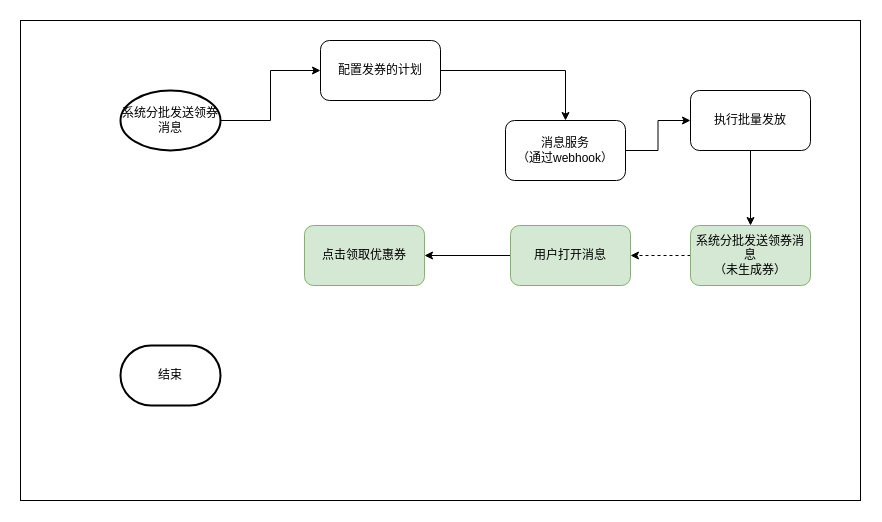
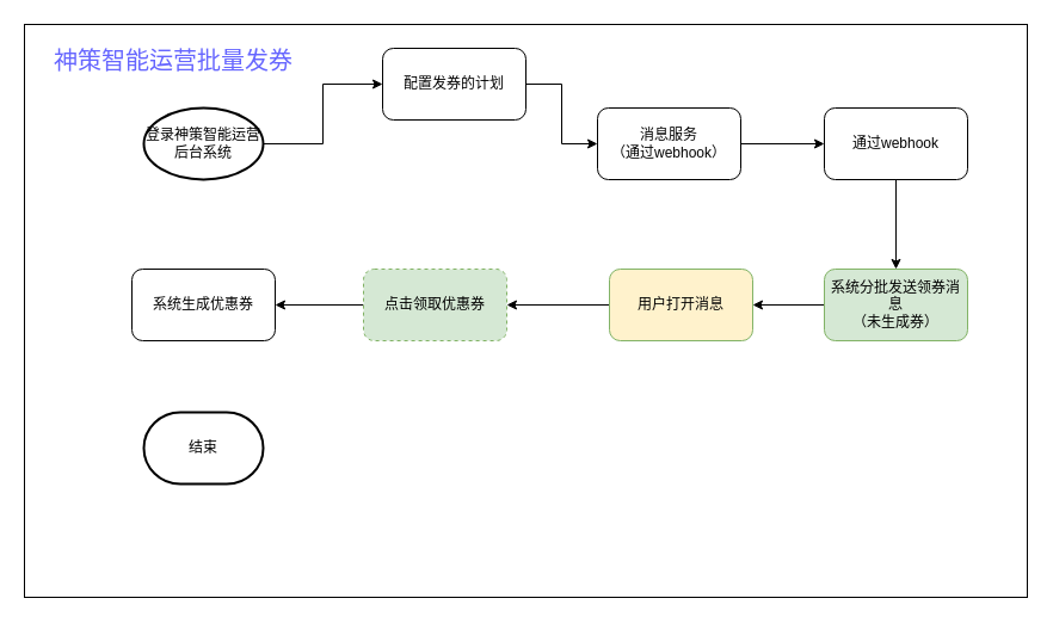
+ <mxCell id="19" value="神策智能运营批量发券" style="text;html=1;align=center;verticalAlign=middle;whiteSpace=wrap;rounded=0;fontSize=20;fontColor=#6666FF;" vertex="1" parent="1"><mxGeometry x="40" y="30" width="210" height="40" as="geometry" /></mxCell>
- <mxCell id="4" value="系统分批发送领券消息" style="strokeWidth=2;html=1;shape=mxgraph.flowchart.start_1;whiteSpace=wrap;" vertex="1" parent="1"><mxGeometry x="120" y="90" width="100" height="60" as="geometry" /></mxCell>
+ <mxCell id="4" value="登录神策智能运营后台系统" style="strokeWidth=2;html=1;shape=mxgraph.flowchart.start_1;whiteSpace=wrap;" vertex="1" parent="1"><mxGeometry x="120" y="90" width="100" height="60" as="geometry" /></mxCell>
- <mxCell id="10" value="执行批量发放" style="rounded=1;whiteSpace=wrap;html=1;" vertex="1" parent="1"><mxGeometry x="690" y="90" width="120" height="60" as="geometry" /></mxCell>
+ <mxCell id="10" value="通过webhook" style="rounded=1;whiteSpace=wrap;html=1;" vertex="1" parent="1"><mxGeometry x="690" y="90" width="120" height="60" as="geometry" /></mxCell>
- <mxCell id="8" value="消息服务&lt;div&gt;（通过webhook）&lt;/div&gt;" style="rounded=1;whiteSpace=wrap;html=1;" vertex="1" parent="1"><mxGeometry x="505" y="120" width="120" height="60" as="geometry" /></mxCell>
+ <mxCell id="8" value="消息服务&lt;div&gt;（通过webhook）&lt;/div&gt;" style="rounded=1;whiteSpace=wrap;html=1;" vertex="1" parent="1"><mxGeometry x="500" y="90" width="120" height="60" as="geometry" /></mxCell>
+ <mxCell id="17" value="系统生成优惠券" style="rounded=1;whiteSpace=wrap;html=1;" vertex="1" parent="1"><mxGeometry x="110" y="225" width="120" height="60" as="geometry" /></mxCell>
+ <mxCell id="15" value="" style="edgeStyle=orthogonalEdgeStyle;rounded=0;orthogonalLoop=1;jettySize=auto;html=1;" edge="1" parent="1" source="16" target="17"><mxGeometry relative="1" as="geometry" /></mxCell>
- <mxCell id="16" value="点击领取优惠券" style="rounded=1;whiteSpace=wrap;html=1;fillColor=#d5e8d4;strokeColor=#82b366;" vertex="1" parent="1"><mxGeometry x="304" y="225" width="120" height="60" as="geometry" /></mxCell>
+ <mxCell id="16" value="点击领取优惠券" style="rounded=1;whiteSpace=wrap;html=1;fillColor=#d5e8d4;strokeColor=#82b366;dashed=1;" vertex="1" parent="1"><mxGeometry x="304" y="225" width="120" height="60" as="geometry" /></mxCell>
- <mxCell id="14" value="用户打开消息" style="rounded=1;whiteSpace=wrap;html=1;fillColor=#d5e8d4;strokeColor=#82b366;" vertex="1" parent="1"><mxGeometry x="510" y="225" width="120" height="60" as="geometry" /></mxCell>
+ <mxCell id="14" value="用户打开消息" style="rounded=1;whiteSpace=wrap;html=1;fillColor=#fff2cc;strokeColor=#82b366;" vertex="1" parent="1"><mxGeometry x="510" y="225" width="120" height="60" as="geometry" /></mxCell>
- <mxCell id="11" value="" style="edgeStyle=orthogonalEdgeStyle;rounded=0;orthogonalLoop=1;jettySize=auto;html=1;dashed=1;" edge="1" parent="1" source="12" target="14"><mxGeometry relative="1" as="geometry" /></mxCell>
+ <mxCell id="11" value="" style="edgeStyle=orthogonalEdgeStyle;rounded=0;orthogonalLoop=1;jettySize=auto;html=1;" edge="1" parent="1" source="12" target="14"><mxGeometry relative="1" as="geometry" /></mxCell>
